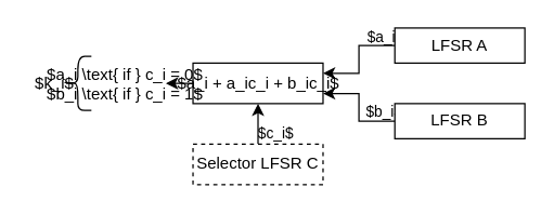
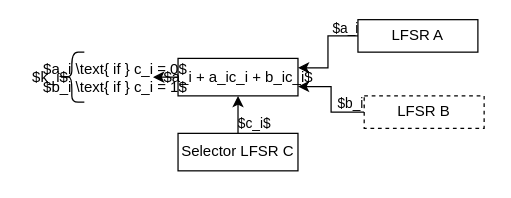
- <mxCell id="4" value="LFSR A" style="rounded=0;whiteSpace=wrap;html=1;labelBackgroundColor=none;" parent="1" vertex="1"><mxGeometry x="291" y="20" width="96" height="26" as="geometry" /></mxCell>
+ <mxCell id="4" value="LFSR A" style="rounded=0;whiteSpace=wrap;html=1;labelBackgroundColor=none;" parent="1" vertex="1"><mxGeometry x="286" y="15" width="96" height="26" as="geometry" /></mxCell>
- <mxCell id="7" value="LFSR B" style="rounded=0;whiteSpace=wrap;html=1;labelBackgroundColor=none;" parent="1" vertex="1"><mxGeometry x="291" y="76" width="96" height="26" as="geometry" /></mxCell>
+ <mxCell id="7" value="LFSR B" style="rounded=0;whiteSpace=wrap;html=1;labelBackgroundColor=none;dashed=1;" parent="1" vertex="1"><mxGeometry x="291" y="76" width="96" height="26" as="geometry" /></mxCell>
- <mxCell id="12" value="Selector LFSR C" style="rounded=0;whiteSpace=wrap;html=1;labelBackgroundColor=none;dashed=1;" parent="1" vertex="1"><mxGeometry x="142" y="106" width="96" height="30" as="geometry" /></mxCell>
+ <mxCell id="12" value="Selector LFSR C" style="rounded=0;whiteSpace=wrap;html=1;labelBackgroundColor=none;" parent="1" vertex="1"><mxGeometry x="142" y="106" width="96" height="30" as="geometry" /></mxCell>
